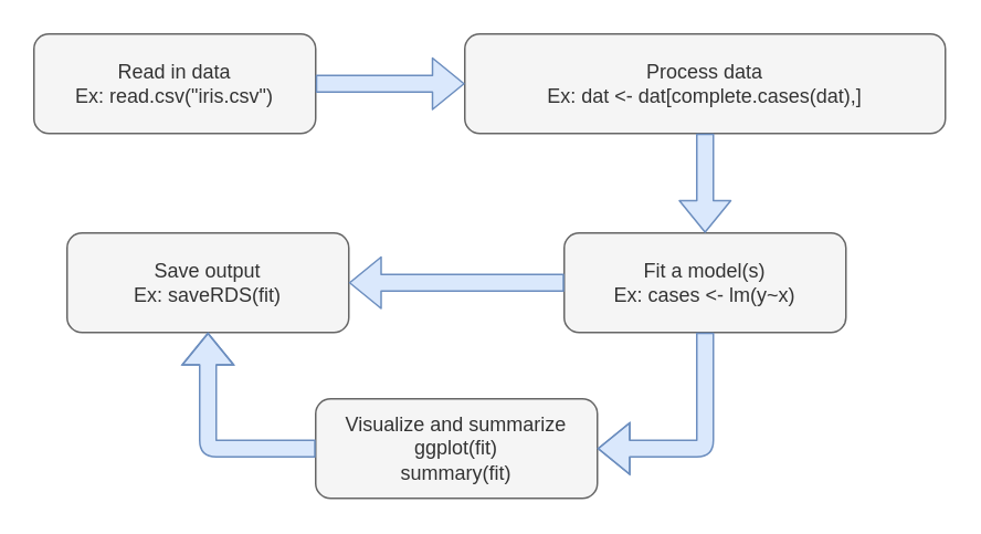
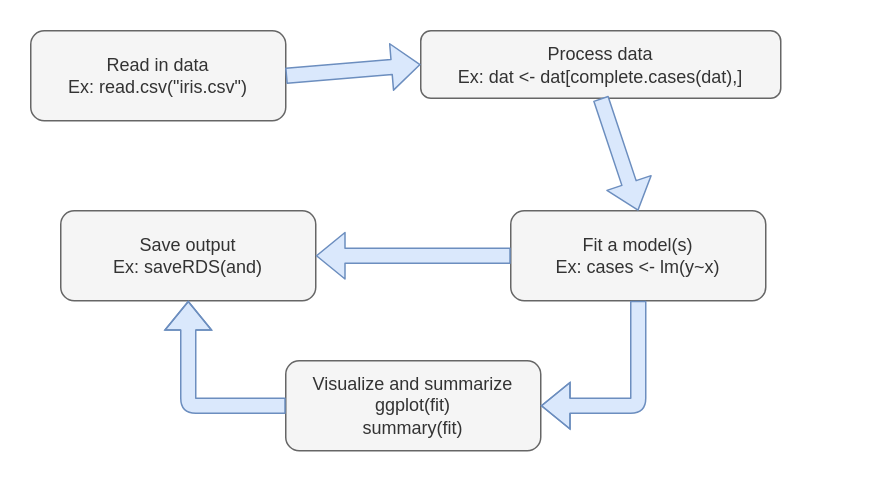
- <mxCell id="3" value="Process data&lt;br&gt;Ex: dat &amp;lt;- dat[complete.cases(dat),]" style="rounded=1;whiteSpace=wrap;html=1;fontStyle=0;fillColor=#f5f5f5;strokeColor=#666666;fontColor=#333333;" vertex="1" parent="1"><mxGeometry x="280" y="20" width="290" height="60" as="geometry" /></mxCell>
+ <mxCell id="3" value="Process data&lt;br&gt;Ex: dat &amp;lt;- dat[complete.cases(dat),]" style="rounded=1;whiteSpace=wrap;html=1;fontStyle=0;fillColor=#f5f5f5;strokeColor=#666666;fontColor=#333333;" vertex="1" parent="1"><mxGeometry x="280" y="20" width="240" height="45" as="geometry" /></mxCell>
- <mxCell id="5" value="Save output&lt;br&gt;Ex: saveRDS(fit)" style="rounded=1;whiteSpace=wrap;html=1;fontStyle=0;fillColor=#f5f5f5;strokeColor=#666666;fontColor=#333333;" vertex="1" parent="1"><mxGeometry x="40" y="140" width="170" height="60" as="geometry" /></mxCell>
+ <mxCell id="5" value="Save output&lt;br&gt;Ex: saveRDS(and)" style="rounded=1;whiteSpace=wrap;html=1;fontStyle=0;fillColor=#f5f5f5;strokeColor=#666666;fontColor=#333333;" vertex="1" parent="1"><mxGeometry x="40" y="140" width="170" height="60" as="geometry" /></mxCell>
